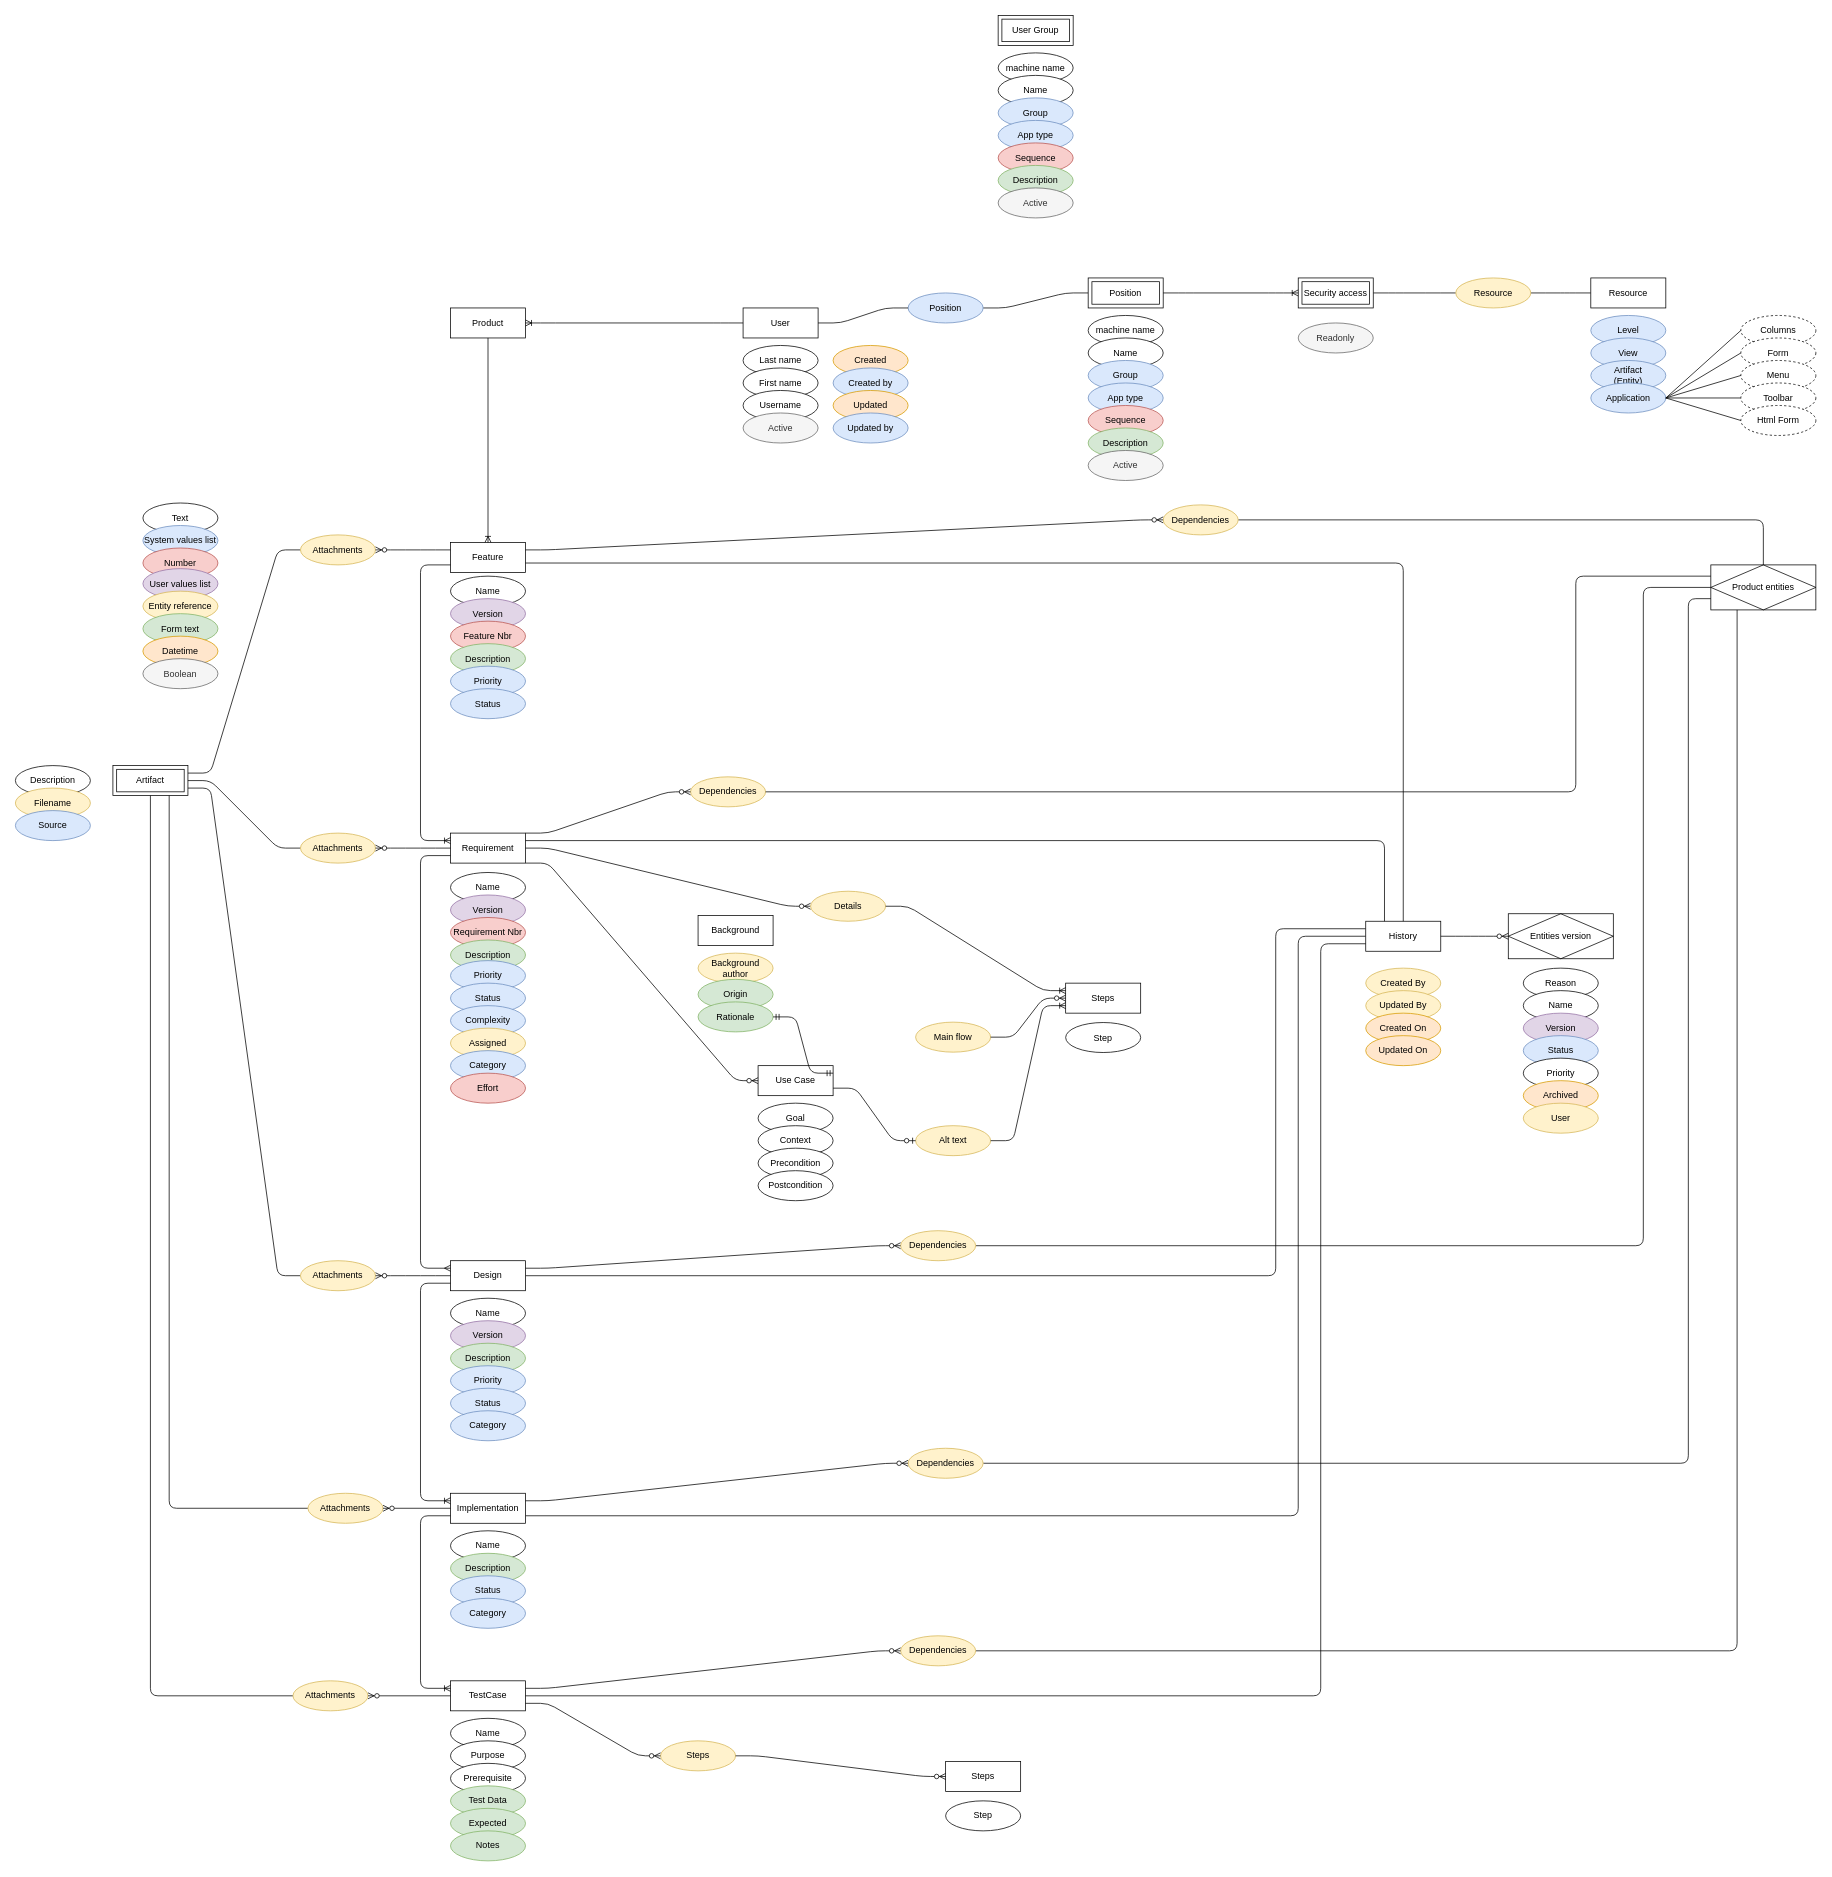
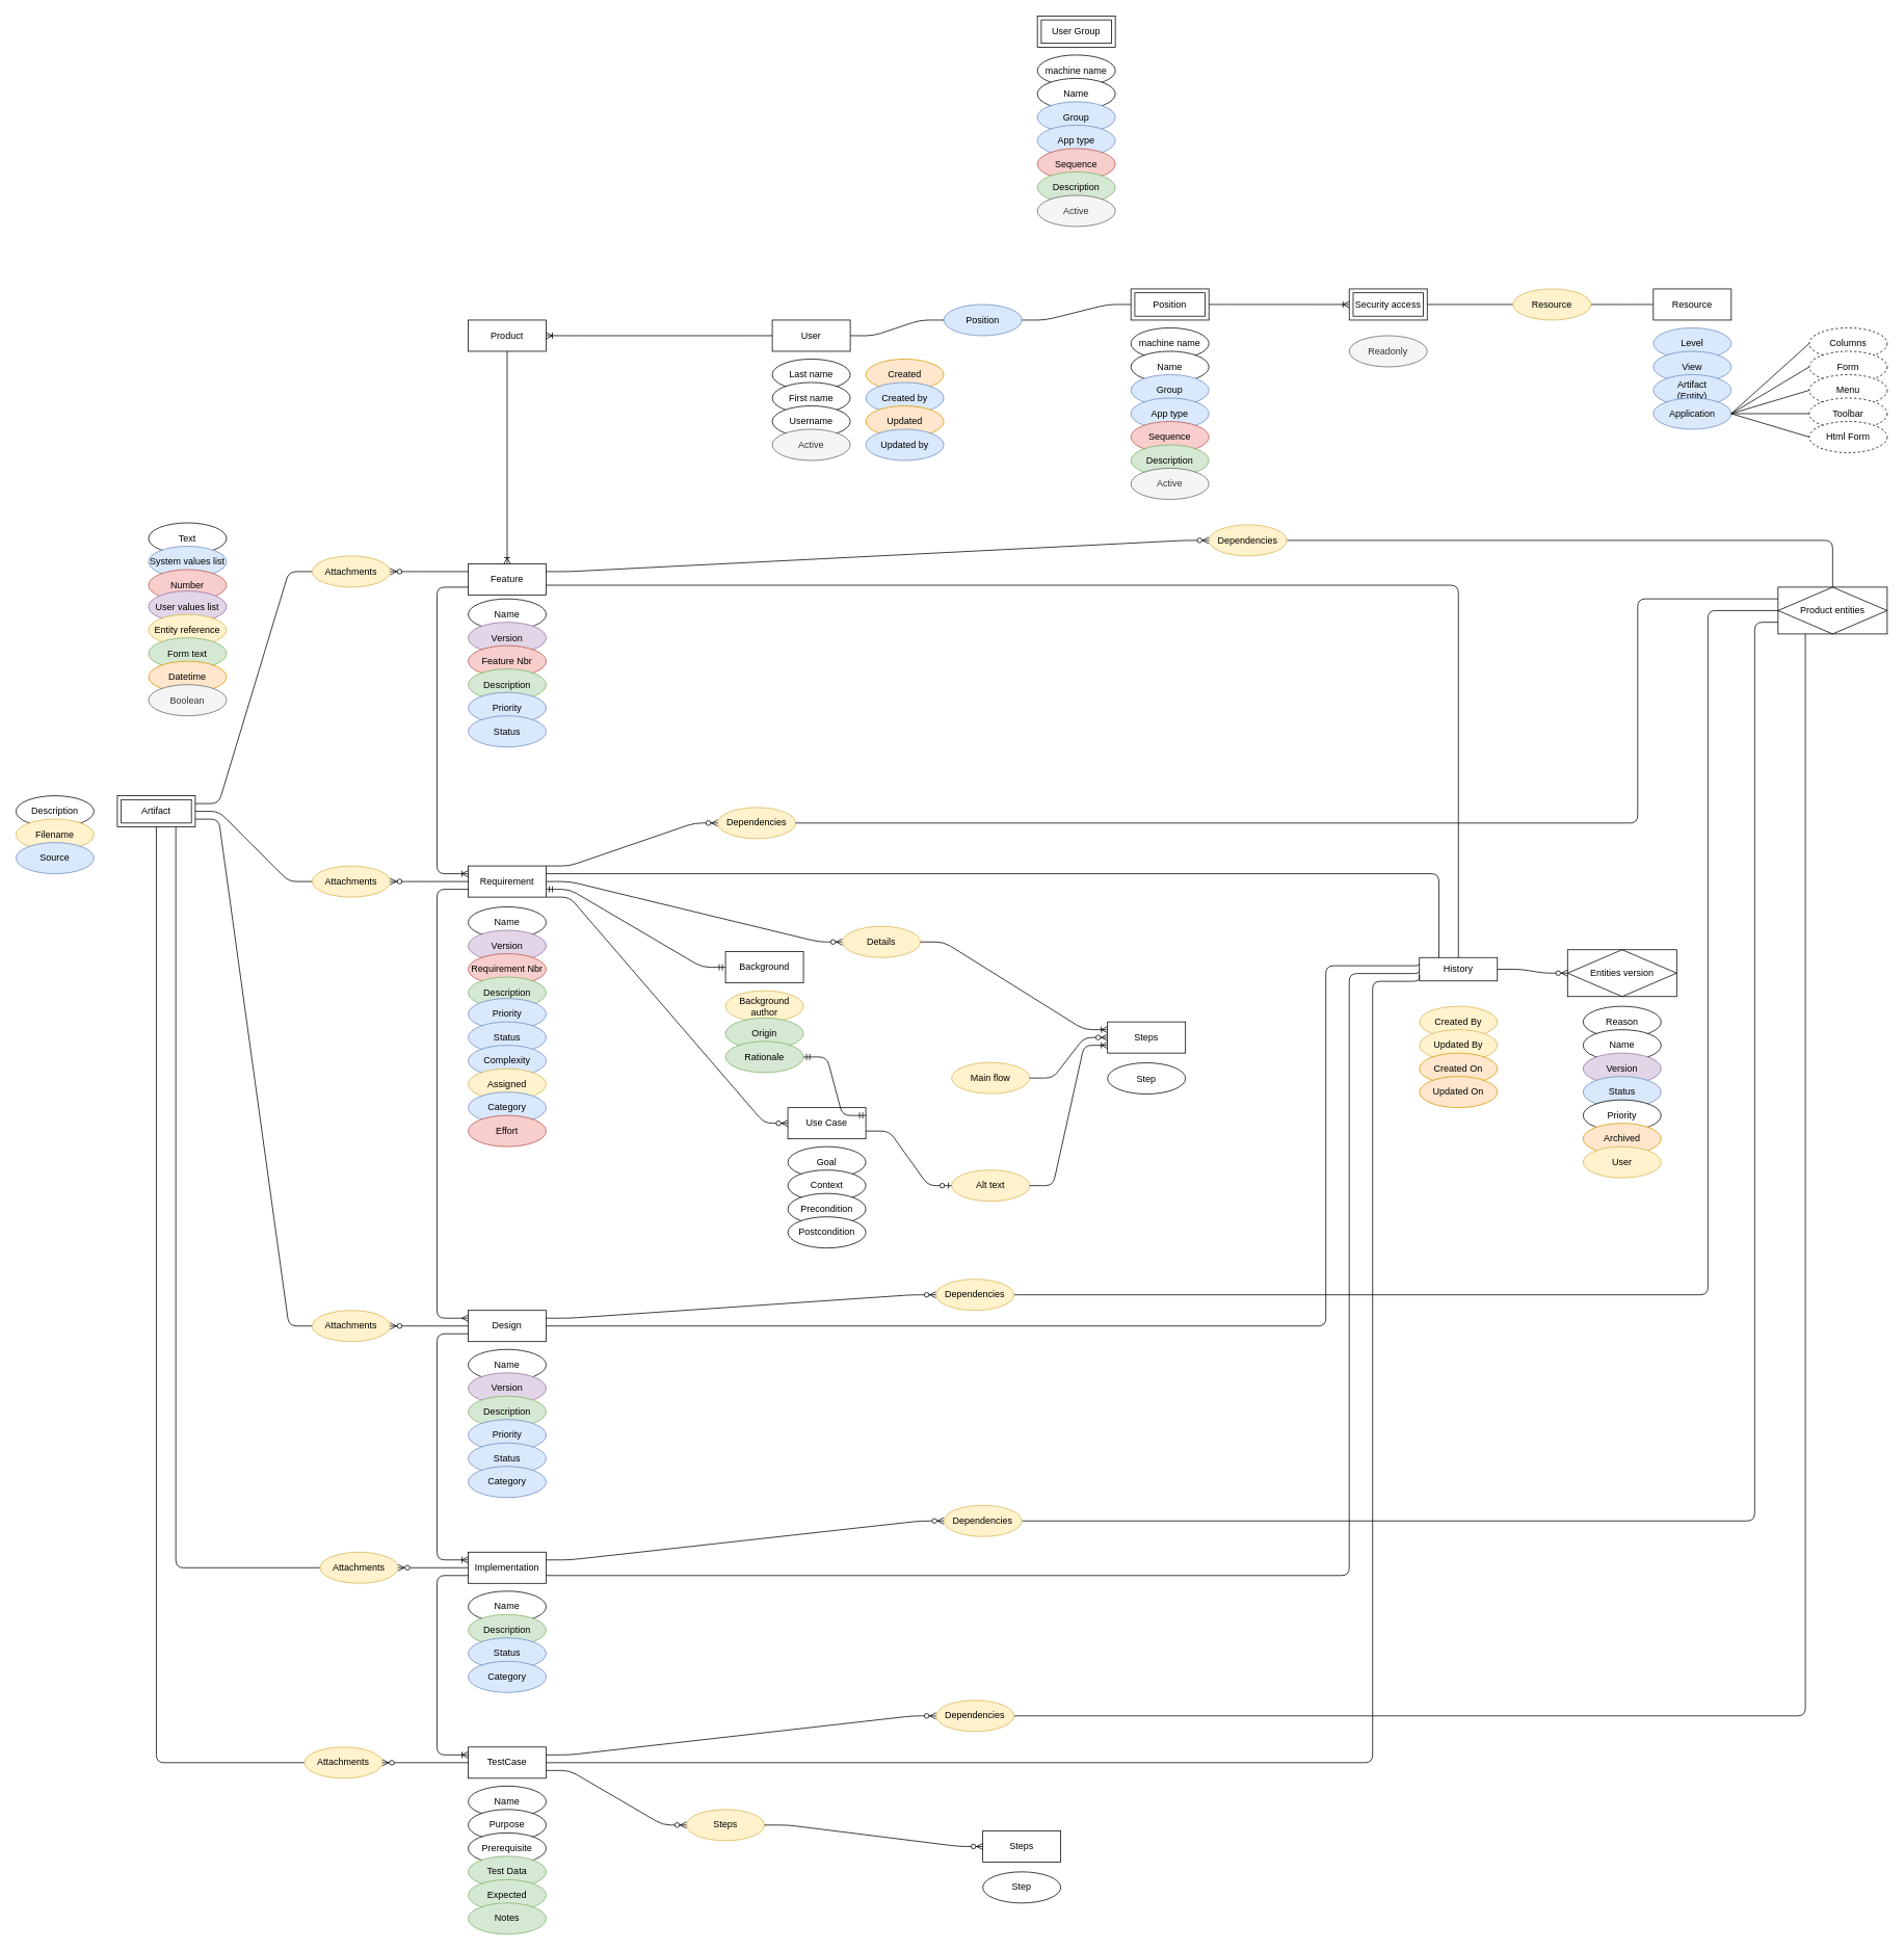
+ <mxCell id="70" value="" style="edgeStyle=entityRelationEdgeStyle;fontSize=12;html=1;endArrow=ERmandOne;startArrow=ERmandOne;exitX=1;exitY=0.75;exitDx=0;exitDy=0;entryX=0;entryY=0.5;entryDx=0;entryDy=0;" edge="1" parent="1" source="10" target="69"><mxGeometry width="100" height="100" relative="1" as="geometry"><mxPoint x="1040" y="1280" as="sourcePoint" /><mxPoint x="1140" y="1180" as="targetPoint" /></mxGeometry></mxCell>
- <mxCell id="66" value="History" style="whiteSpace=wrap;html=1;align=center;" vertex="1" parent="1"><mxGeometry x="1820" y="1227.5" width="100" height="40" as="geometry" /></mxCell>
+ <mxCell id="66" value="History" style="whiteSpace=wrap;html=1;align=center;" vertex="1" parent="1"><mxGeometry x="1820" y="1227.5" width="100" height="30" as="geometry" /></mxCell>
